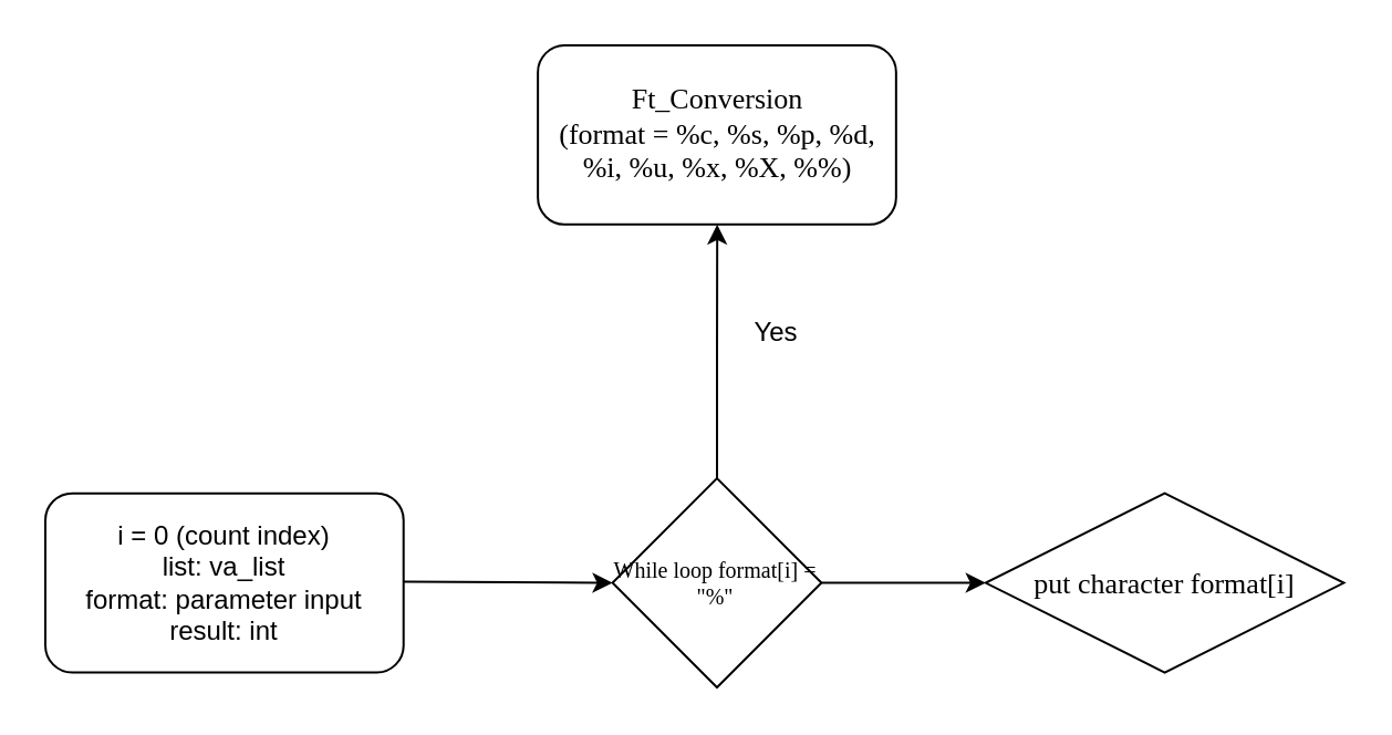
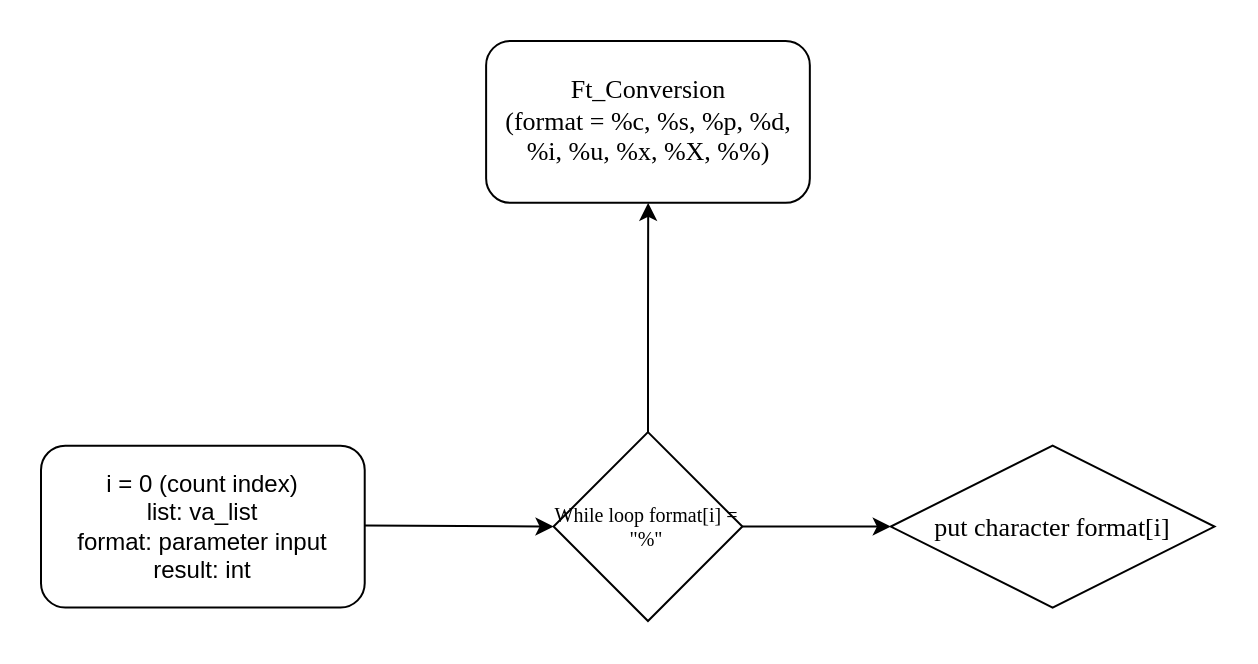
- <mxCell id="11" value="&lt;div&gt;Yes&lt;/div&gt;" style="text;html=1;align=center;verticalAlign=middle;resizable=0;points=[];autosize=1;strokeColor=none;fillColor=none;" vertex="1" parent="2"><mxGeometry x="310" y="115" width="40" height="30" as="geometry" /></mxCell>
